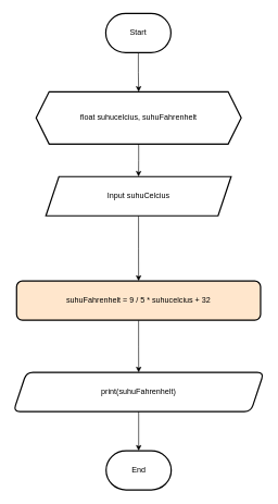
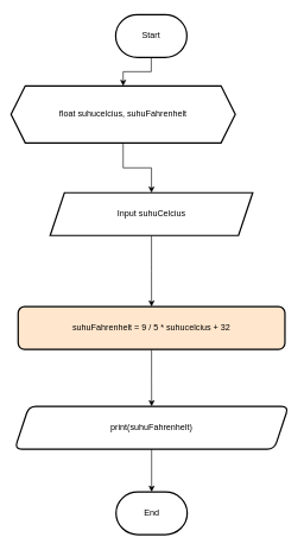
- <mxCell id="5" value="float&amp;nbsp;suhucelcius,&amp;nbsp;suhuFahrenhelt" style="shape=hexagon;perimeter=hexagonPerimeter2;whiteSpace=wrap;html=1;fixedSize=1;strokeWidth=2;" vertex="1" parent="1"><mxGeometry x="55" y="140" width="315" height="80" as="geometry" /></mxCell>
+ <mxCell id="5" value="float&amp;nbsp;suhucelcius,&amp;nbsp;suhuFahrenhelt" style="shape=hexagon;perimeter=hexagonPerimeter2;whiteSpace=wrap;html=1;fixedSize=1;strokeWidth=2;" vertex="1" parent="1"><mxGeometry x="15" y="120" width="315" height="80" as="geometry" /></mxCell>
